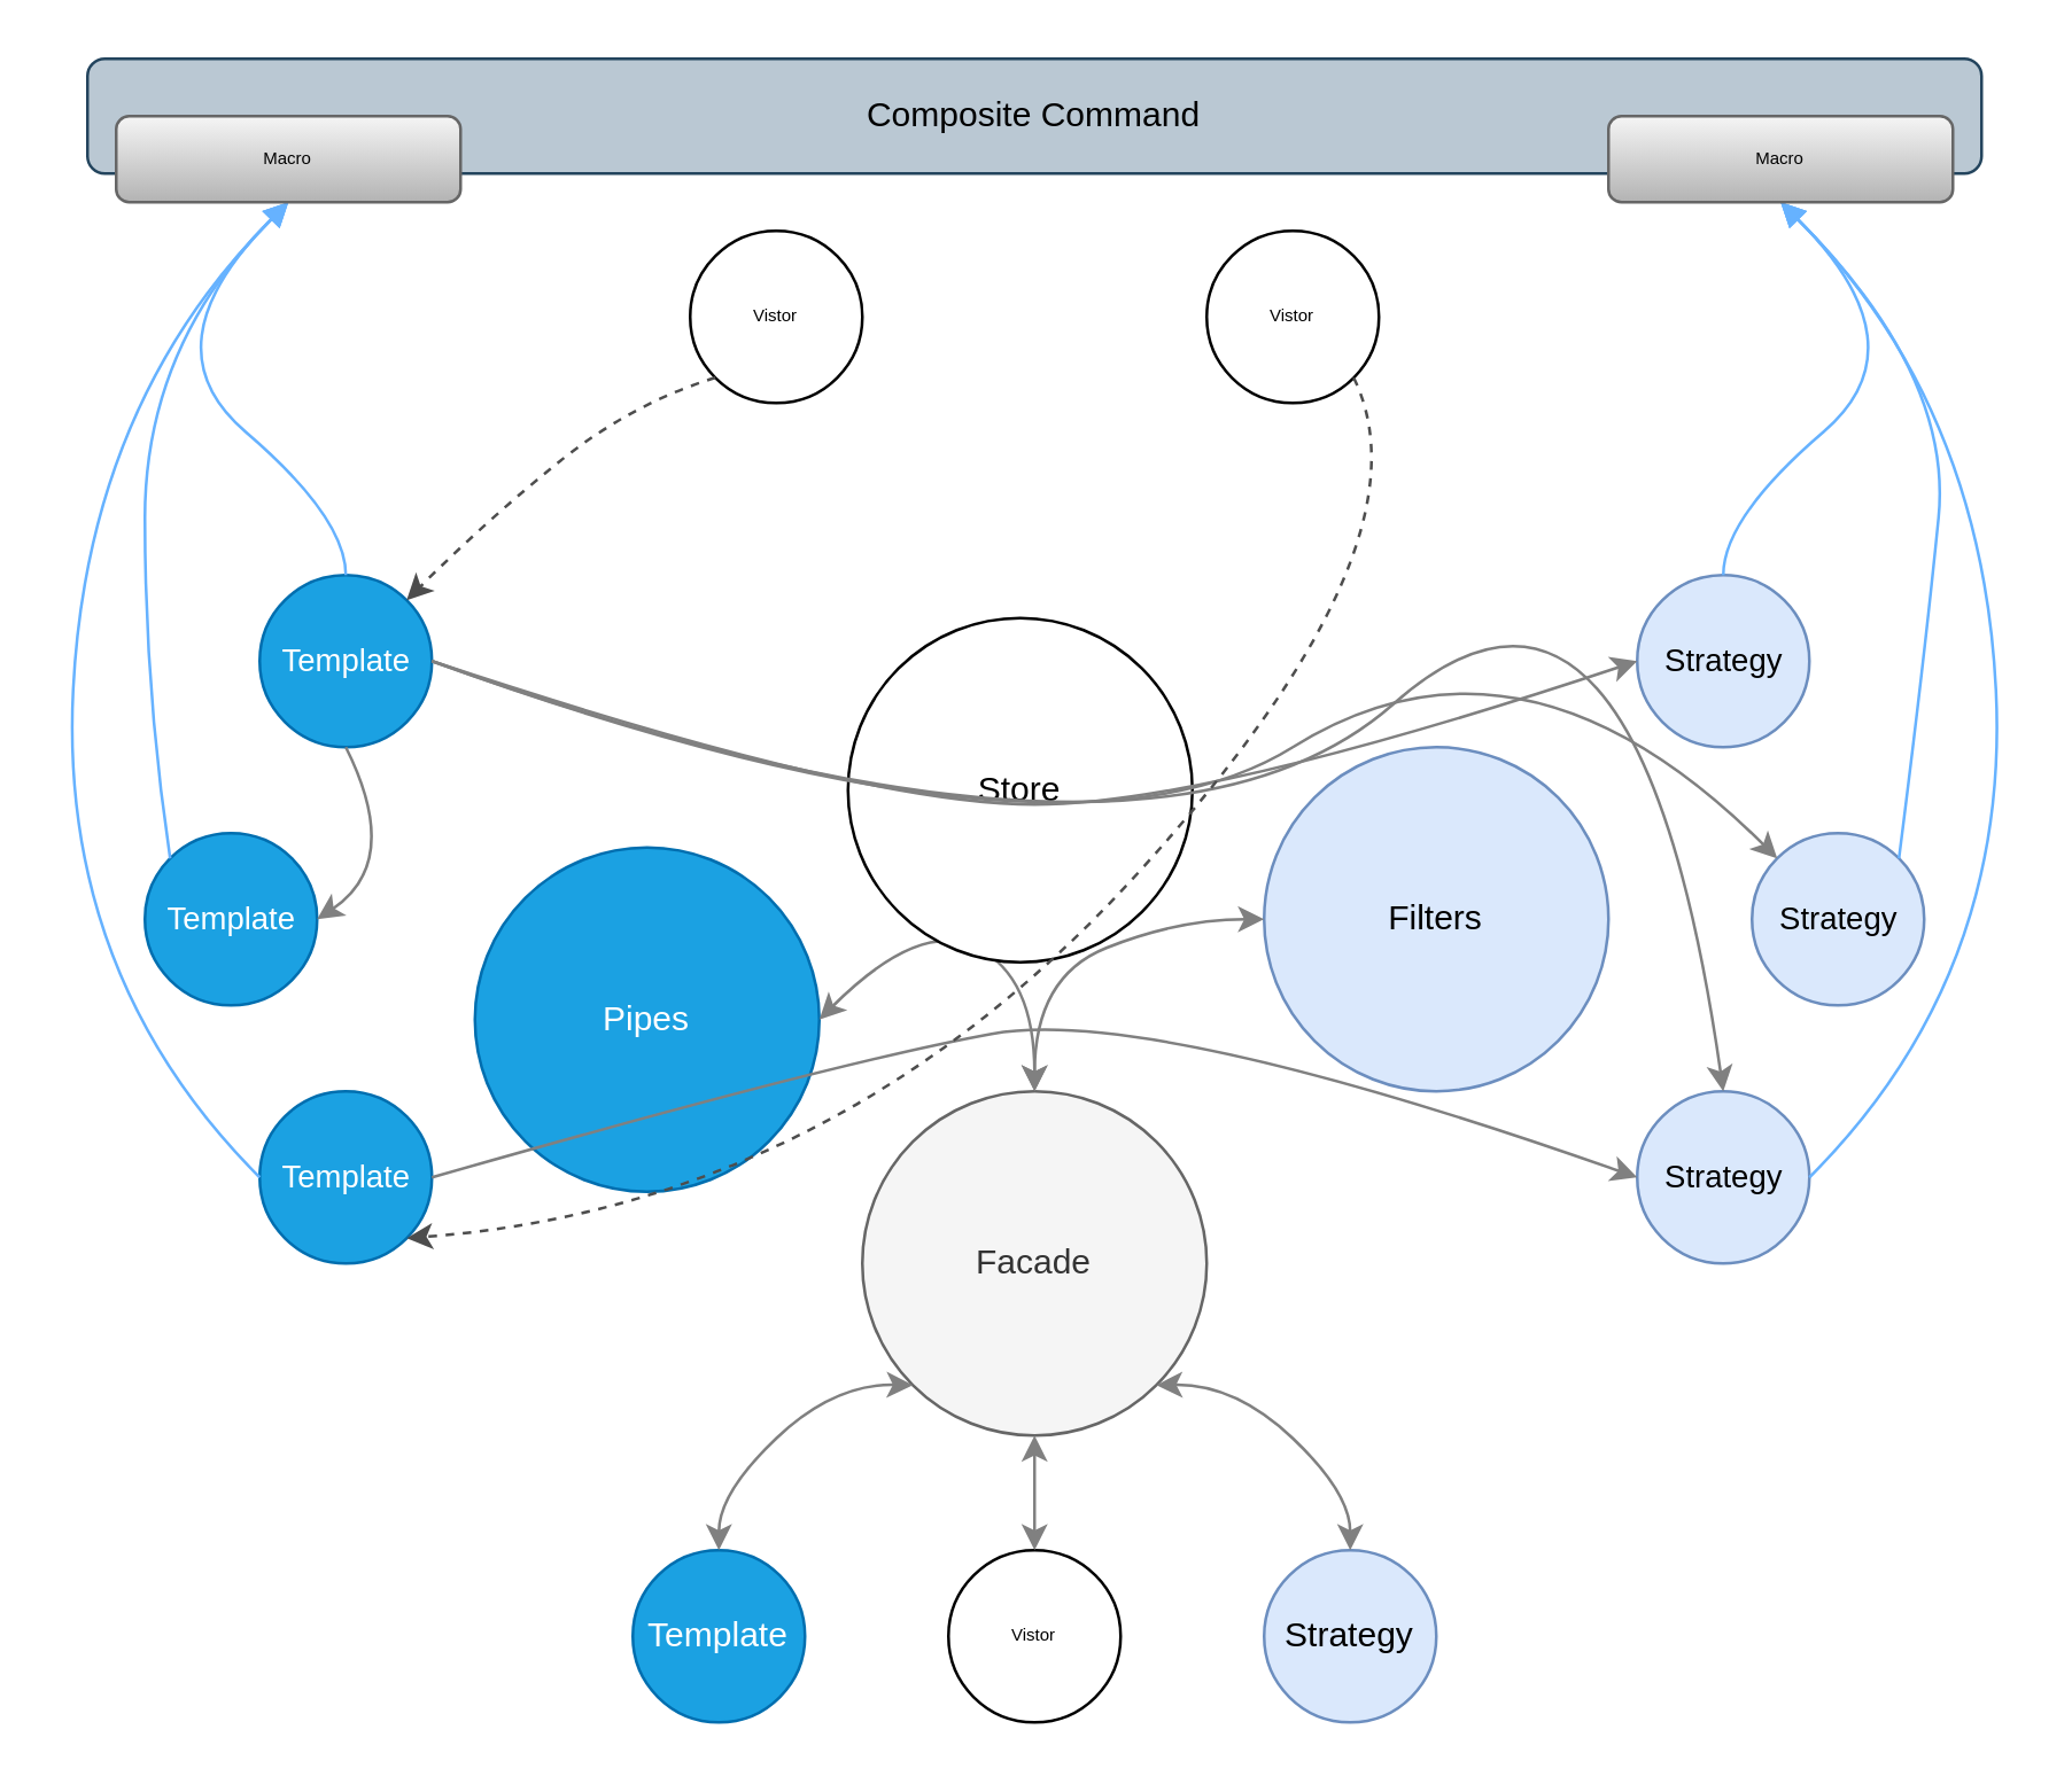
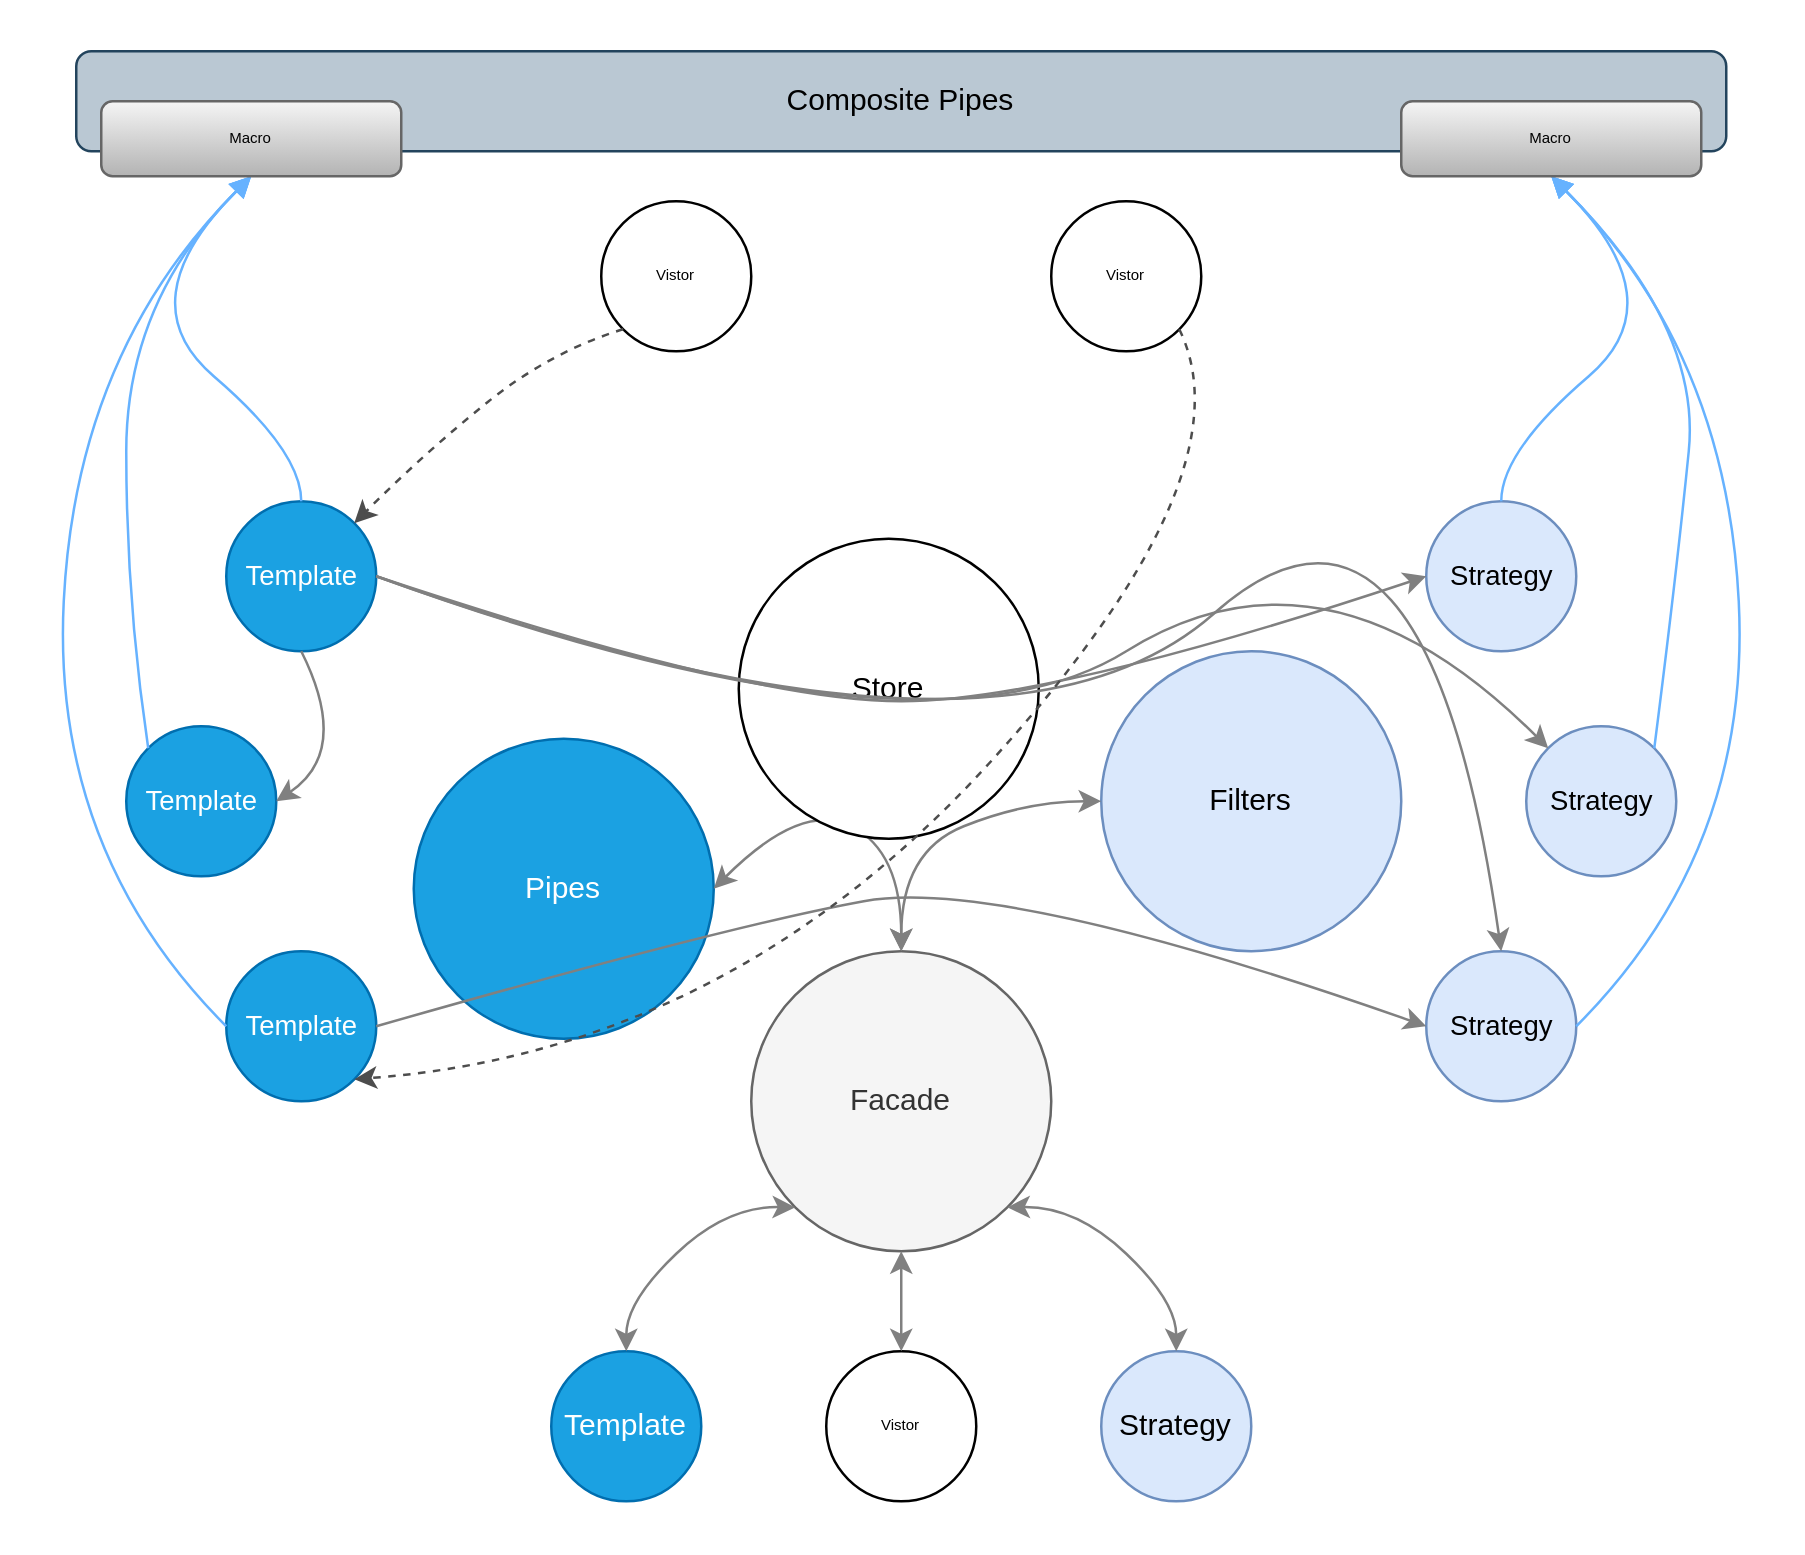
- <mxCell id="2" value="&lt;span style=&quot;font-size: 12px&quot;&gt;Composite&amp;nbsp;&lt;/span&gt;&lt;span style=&quot;font-size: 12px&quot;&gt;Command&lt;/span&gt;" style="rounded=1;whiteSpace=wrap;html=1;fontSize=6;fillColor=#bac8d3;strokeColor=#23445d;" vertex="1" parent="1"><mxGeometry x="30" y="20" width="660" height="40" as="geometry" /></mxCell>
+ <mxCell id="2" value="&lt;span style=&quot;font-size: 12px&quot;&gt;Composite&amp;nbsp;&lt;/span&gt;&lt;span style=&quot;font-size: 12px&quot;&gt;Pipes&lt;/span&gt;" style="rounded=1;whiteSpace=wrap;html=1;fontSize=6;fillColor=#bac8d3;strokeColor=#23445d;" vertex="1" parent="1"><mxGeometry x="30" y="20" width="660" height="40" as="geometry" /></mxCell>
